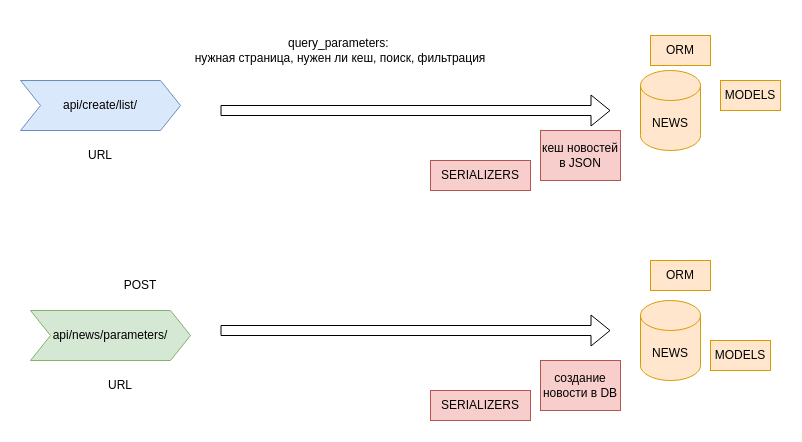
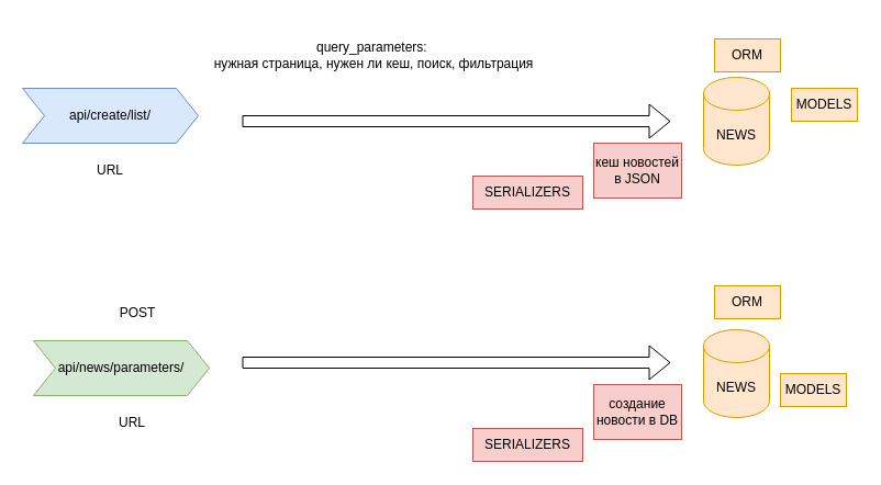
- <mxCell id="4" value="POST" style="text;html=1;strokeColor=none;fillColor=none;align=center;verticalAlign=middle;whiteSpace=wrap;rounded=0;" parent="1" vertex="1"><mxGeometry x="110" y="270" width="60" height="30" as="geometry" /></mxCell>
+ <mxCell id="4" value="POST" style="text;html=1;strokeColor=none;fillColor=none;align=center;verticalAlign=middle;whiteSpace=wrap;rounded=0;" parent="1" vertex="1"><mxGeometry x="95" y="270" width="60" height="30" as="geometry" /></mxCell>
- <mxCell id="9" value="создание новости в DB" style="text;html=1;strokeColor=#b85450;fillColor=#f8cecc;align=center;verticalAlign=middle;whiteSpace=wrap;rounded=0;" parent="1" vertex="1"><mxGeometry x="540" y="360" width="80" height="50" as="geometry" /></mxCell>
+ <mxCell id="9" value="создание новости в DB" style="text;html=1;strokeColor=#b85450;fillColor=#f8cecc;align=center;verticalAlign=middle;whiteSpace=wrap;rounded=0;" parent="1" vertex="1"><mxGeometry x="540" y="350" width="80" height="50" as="geometry" /></mxCell>
